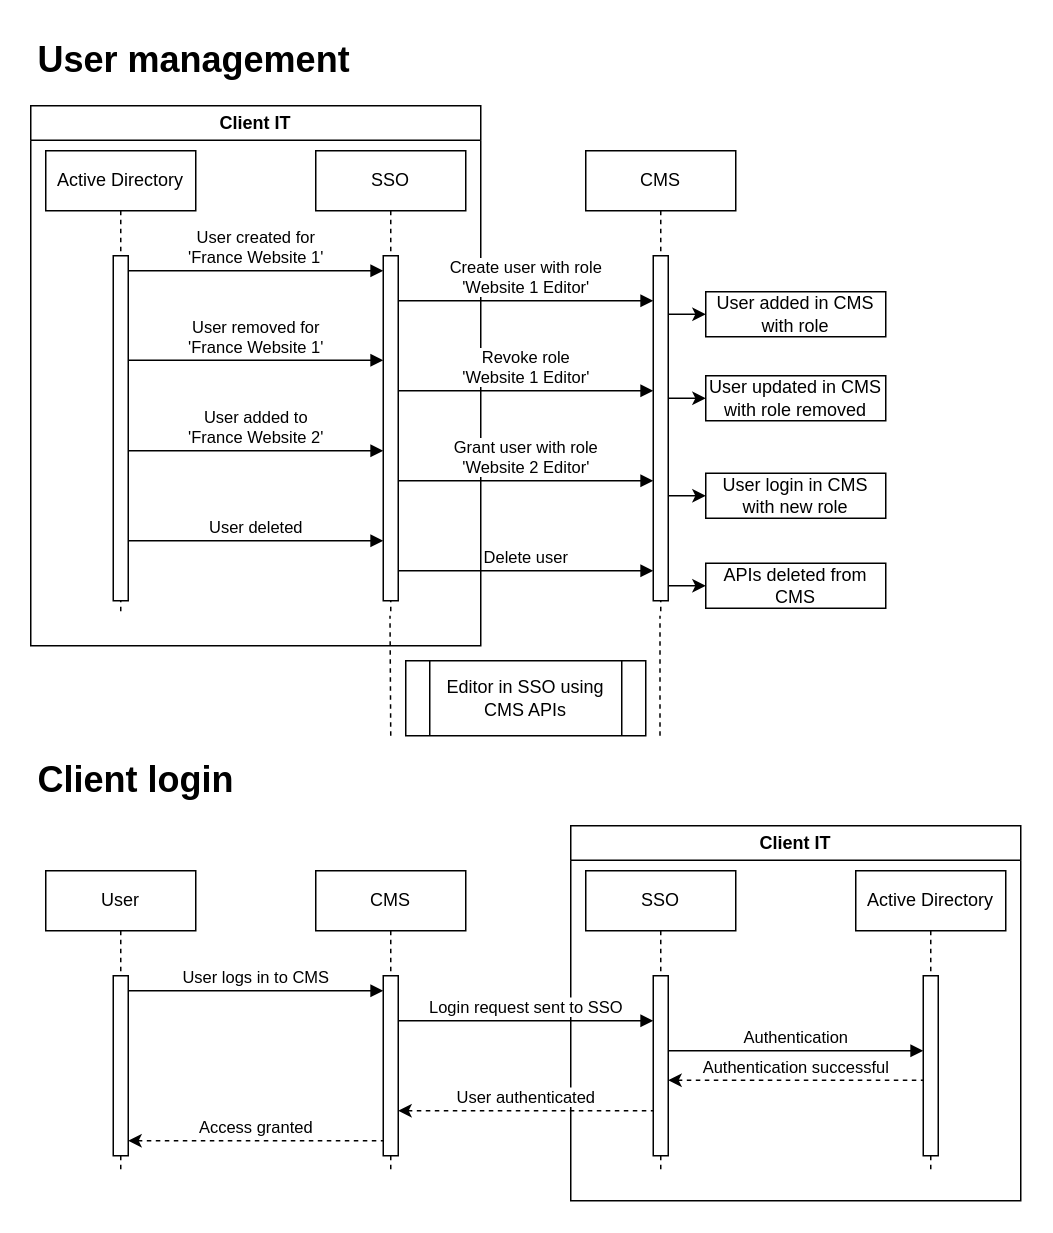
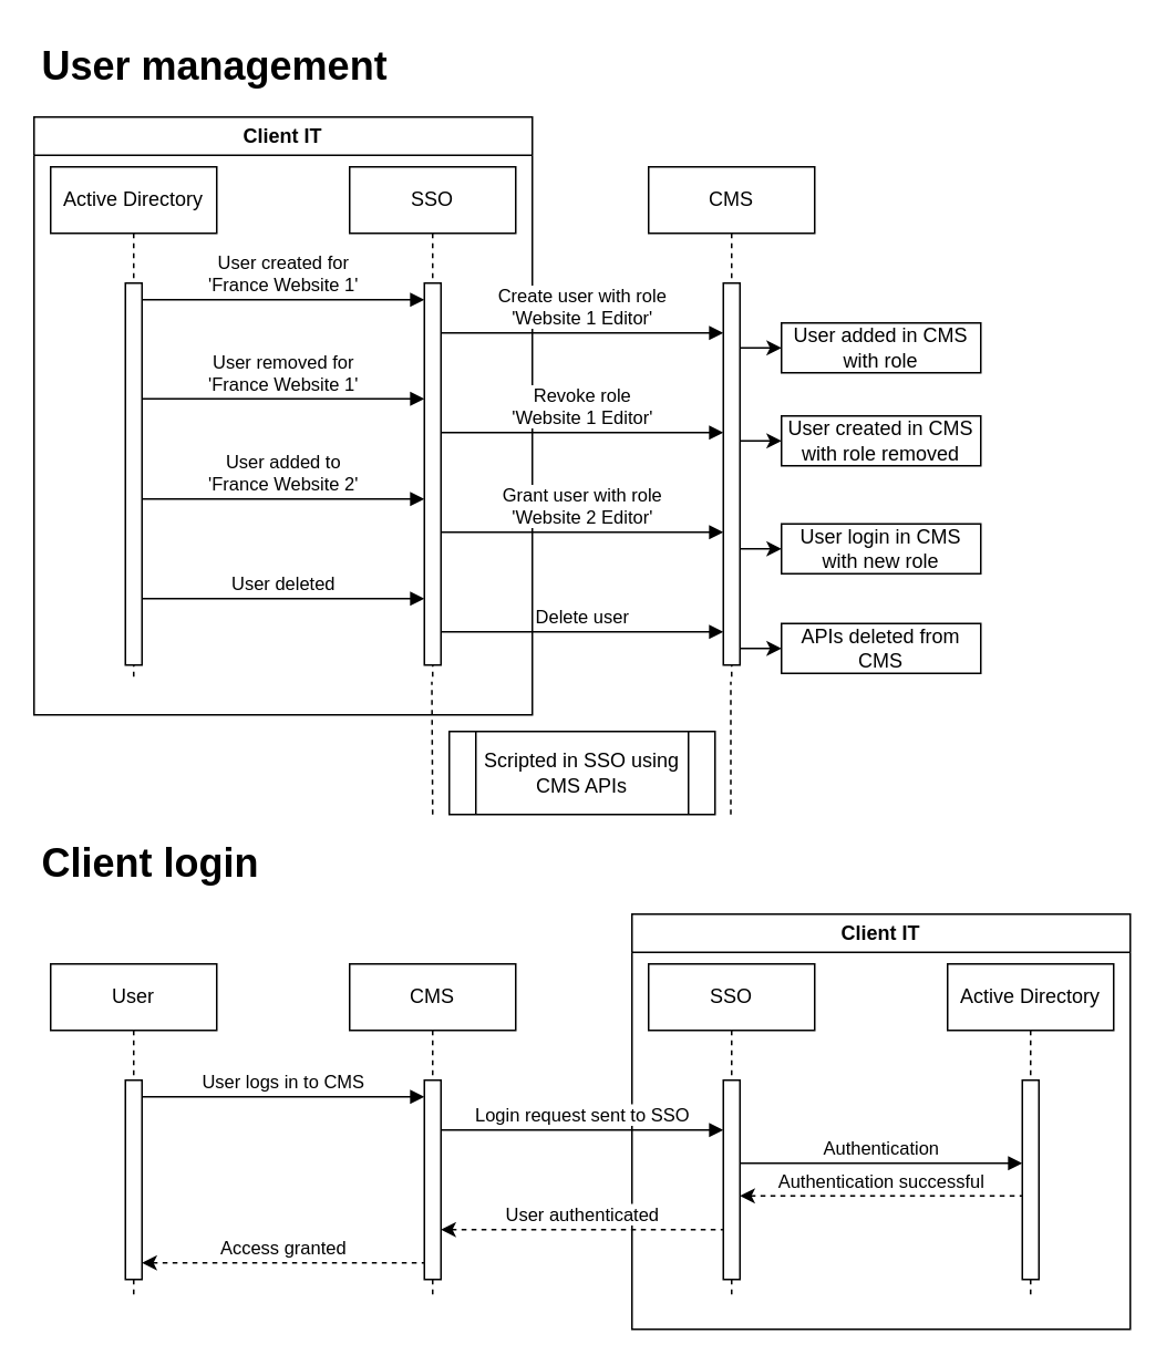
- <mxCell id="34" value="User updated in CMS with role removed" style="text;html=1;align=center;verticalAlign=middle;whiteSpace=wrap;rounded=0;strokeColor=default;" parent="1" vertex="1"><mxGeometry x="470" y="250" width="120" height="30" as="geometry" /></mxCell>
+ <mxCell id="34" value="User created in CMS with role removed" style="text;html=1;align=center;verticalAlign=middle;whiteSpace=wrap;rounded=0;strokeColor=default;" parent="1" vertex="1"><mxGeometry x="470" y="250" width="120" height="30" as="geometry" /></mxCell>
- <mxCell id="44" value="Editor in SSO using CMS APIs" style="shape=process;whiteSpace=wrap;html=1;backgroundOutline=1;" vertex="1" parent="1"><mxGeometry x="270" y="440" width="160" height="50" as="geometry" /></mxCell>
+ <mxCell id="44" value="Scripted in SSO using CMS APIs" style="shape=process;whiteSpace=wrap;html=1;backgroundOutline=1;" vertex="1" parent="1"><mxGeometry x="270" y="440" width="160" height="50" as="geometry" /></mxCell>
